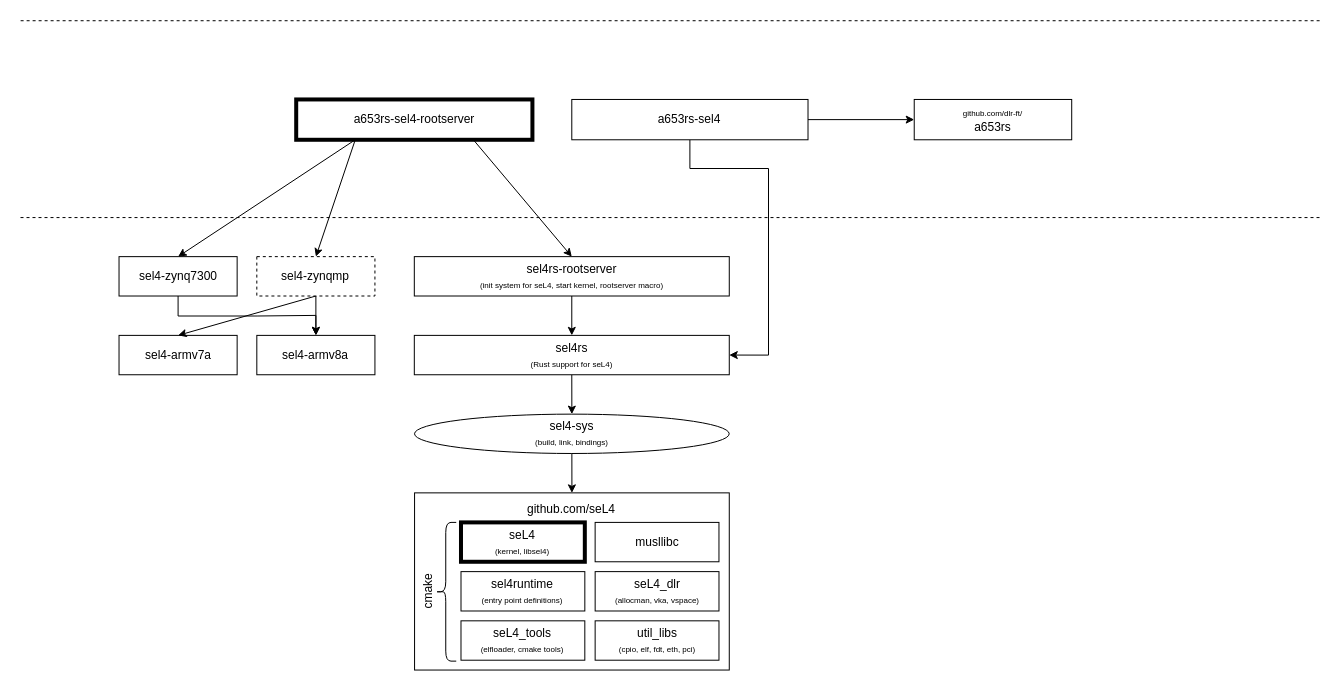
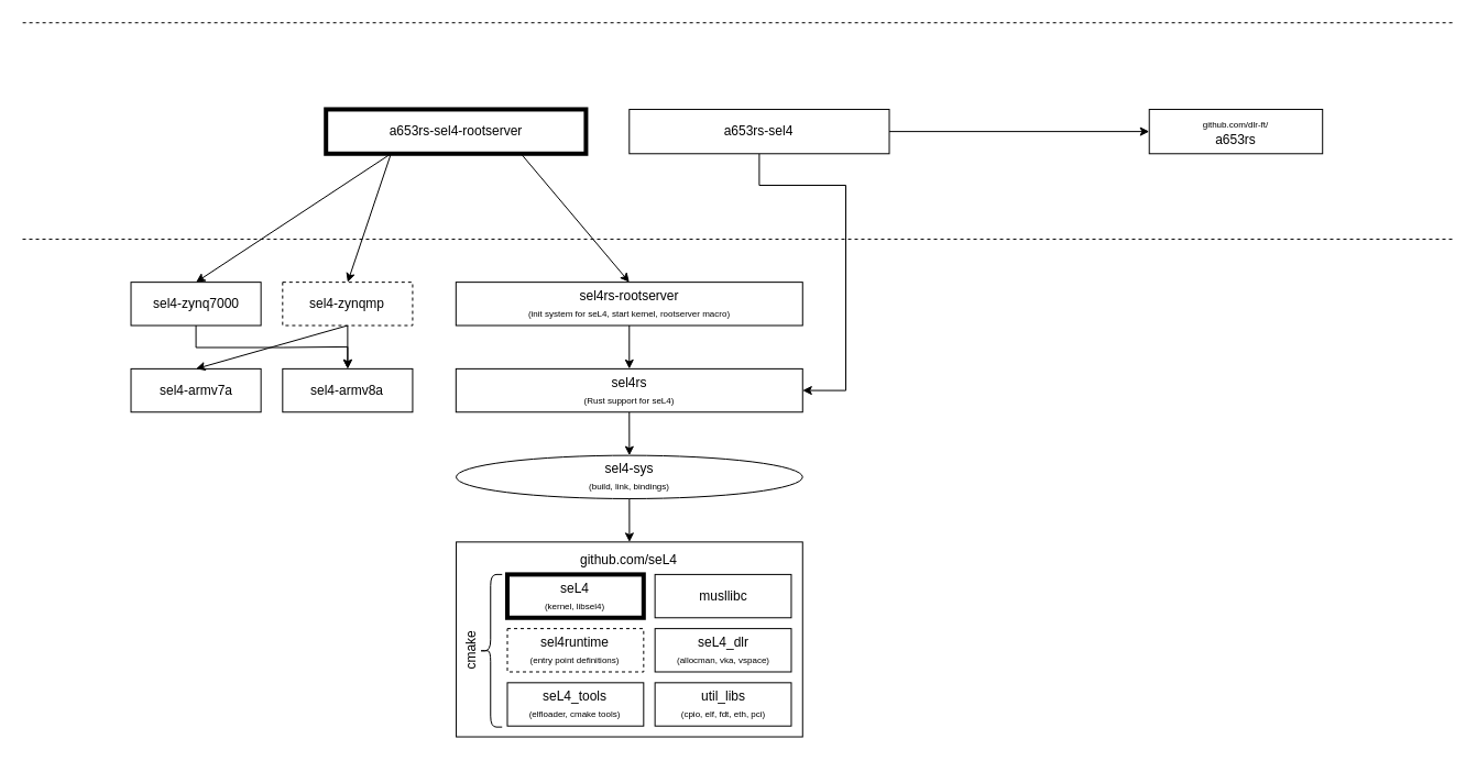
- <mxCell id="34" value="&lt;font style=&quot;font-size: 8px;&quot;&gt;github.com/dlr-ft/&lt;/font&gt;&lt;br&gt;a653rs" style="rounded=0;whiteSpace=wrap;html=1;perimeterSpacing=0;gradientColor=none;strokeWidth=1;" vertex="1" parent="1"><mxGeometry x="913.73" y="98.96" width="157.48" height="40.32" as="geometry" /></mxCell>
+ <mxCell id="34" value="&lt;font style=&quot;font-size: 8px;&quot;&gt;github.com/dlr-ft/&lt;/font&gt;&lt;br&gt;a653rs" style="rounded=0;whiteSpace=wrap;html=1;perimeterSpacing=0;gradientColor=none;strokeWidth=1;" vertex="1" parent="1"><mxGeometry x="1043.73" y="98.96" width="157.48" height="40.32" as="geometry" /></mxCell>
- <mxCell id="7" value="sel4-zynq7300" style="rounded=0;whiteSpace=wrap;html=1;" vertex="1" parent="1"><mxGeometry x="118.53" y="256.14" width="118.11" height="39.37" as="geometry" /></mxCell>
+ <mxCell id="7" value="sel4-zynq7000" style="rounded=0;whiteSpace=wrap;html=1;" vertex="1" parent="1"><mxGeometry x="118.53" y="256.14" width="118.11" height="39.37" as="geometry" /></mxCell>
- <mxCell id="19" value="sel4runtime&lt;br&gt;&lt;font style=&quot;font-size: 8px;&quot;&gt;(entry point definitions)&lt;/font&gt;" style="rounded=0;whiteSpace=wrap;html=1;container=0;" vertex="1" parent="14"><mxGeometry x="46.685" y="78.747" width="123.827" height="39.37" as="geometry" /></mxCell>
+ <mxCell id="19" value="sel4runtime&lt;br&gt;&lt;font style=&quot;font-size: 8px;&quot;&gt;(entry point definitions)&lt;/font&gt;" style="rounded=0;whiteSpace=wrap;html=1;container=0;dashed=1;" vertex="1" parent="14"><mxGeometry x="46.685" y="78.747" width="123.827" height="39.37" as="geometry" /></mxCell>
